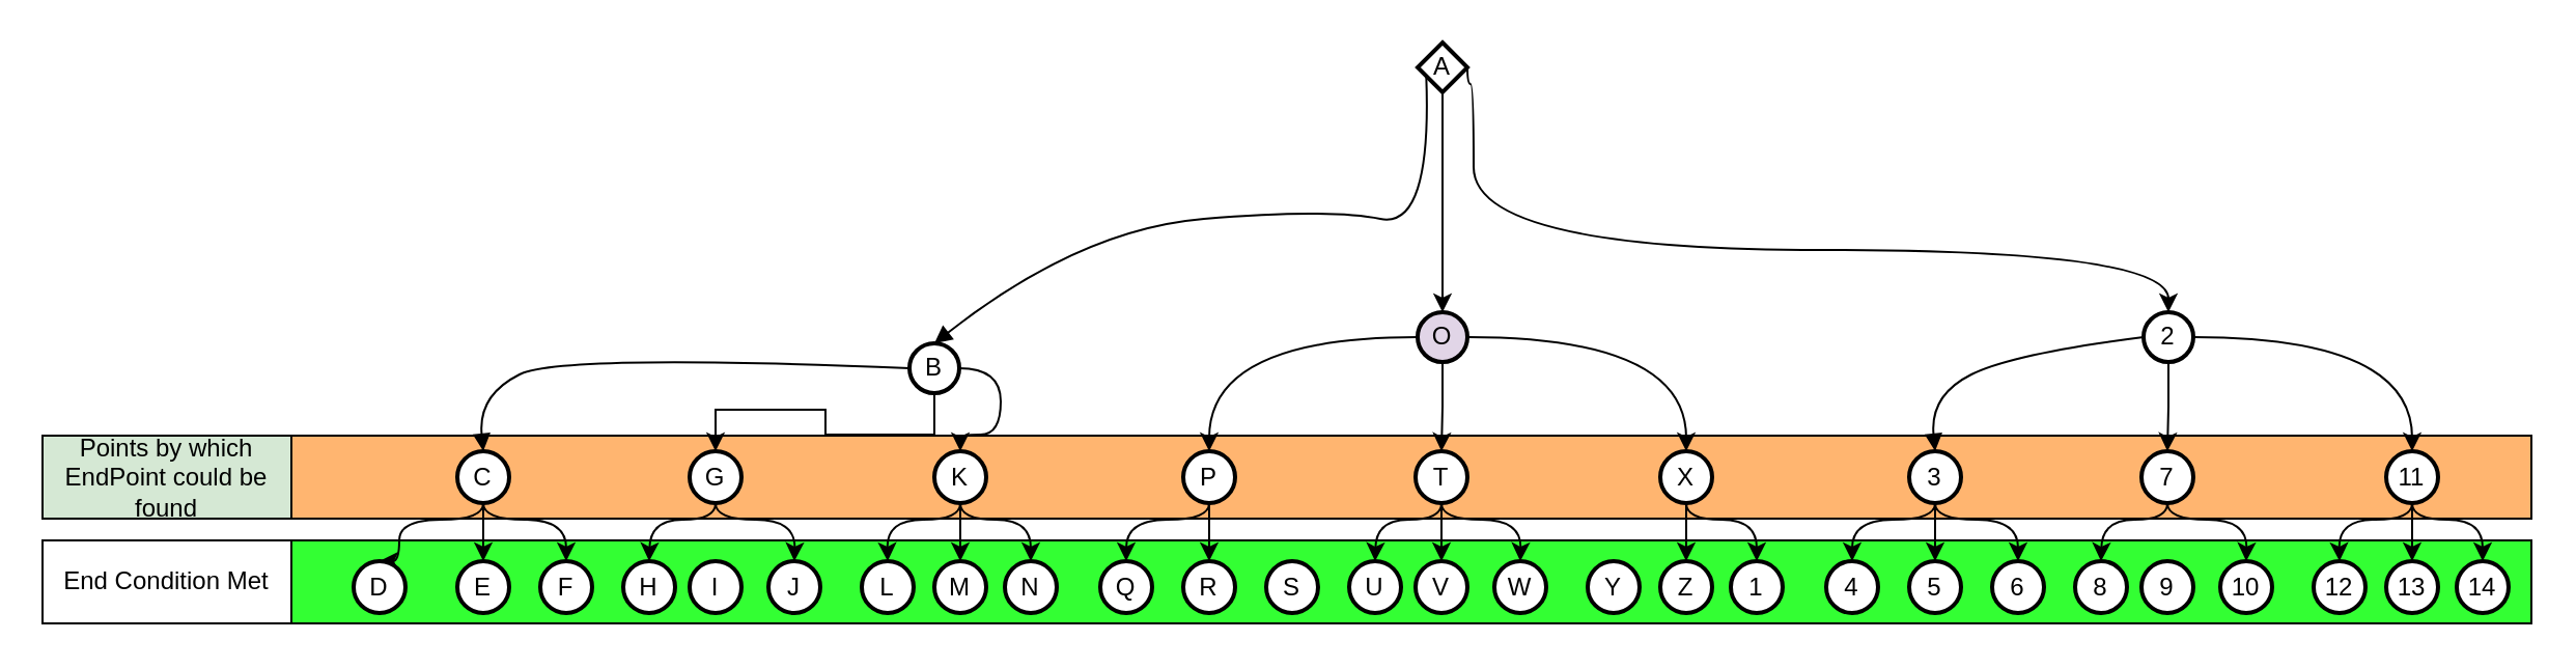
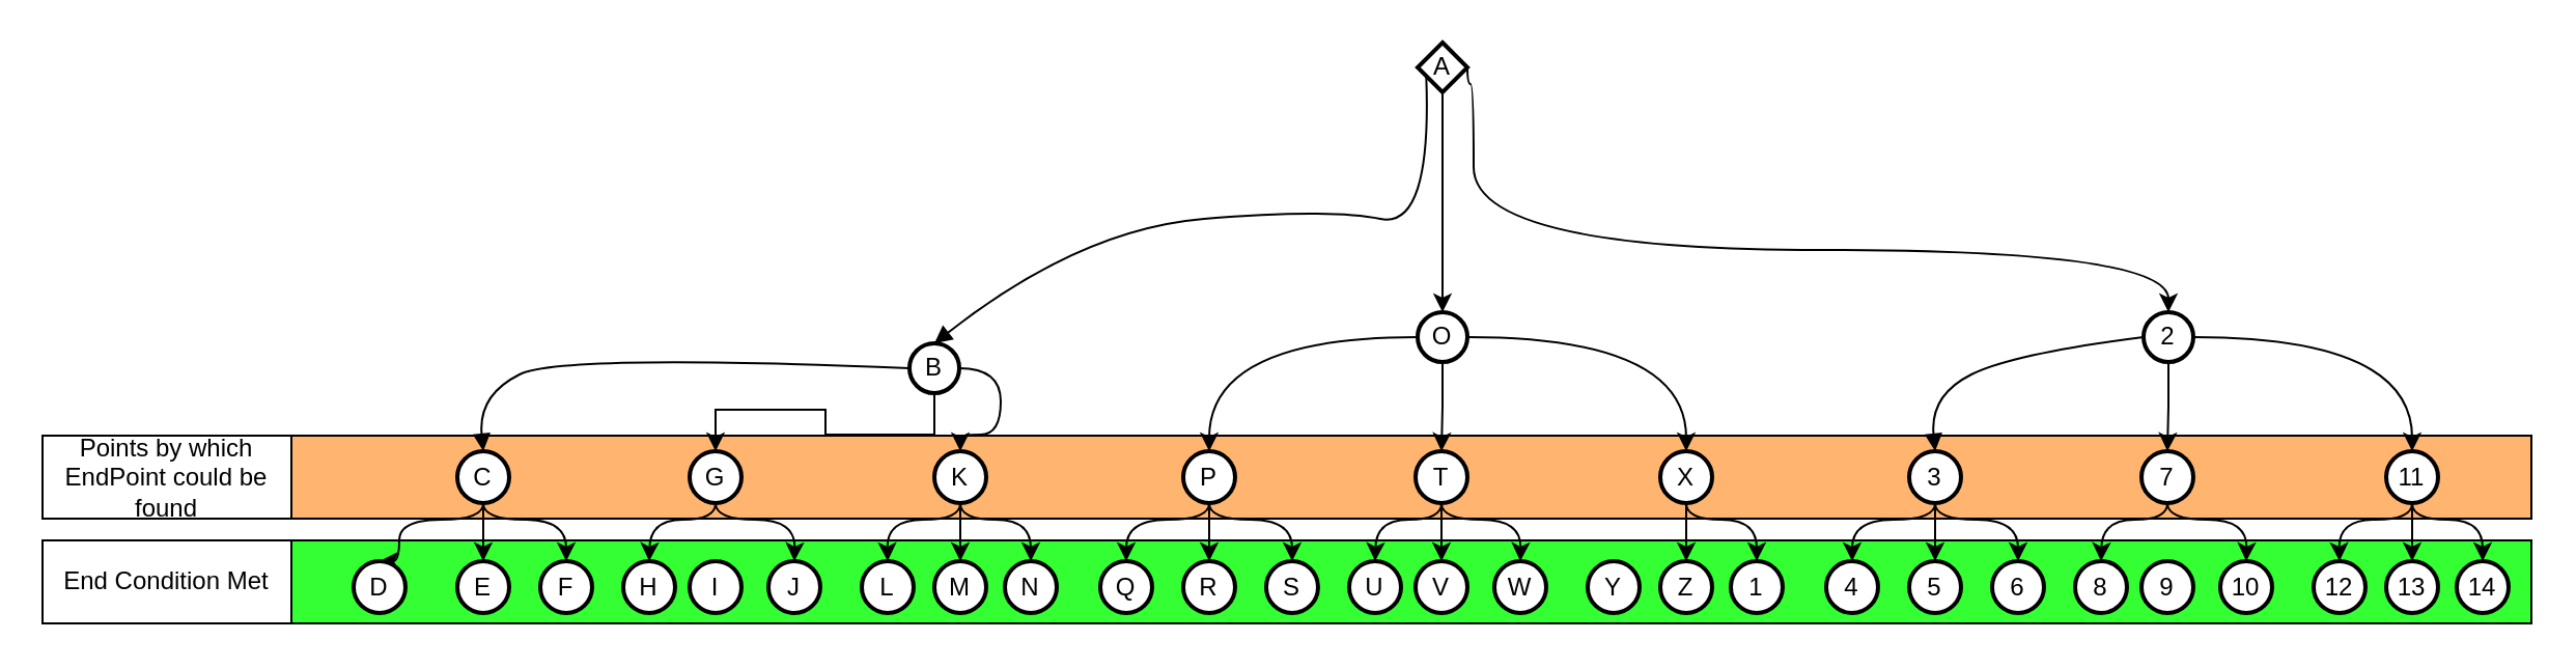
- <mxCell id="18" value="O" style="ellipse;aspect=fixed;strokeWidth=2;whiteSpace=wrap;fillColor=#e1d5e7;" vertex="1" parent="1"><mxGeometry x="683" y="150" width="24" height="24" as="geometry" /></mxCell>
+ <mxCell id="18" value="O" style="ellipse;aspect=fixed;strokeWidth=2;whiteSpace=wrap;" vertex="1" parent="1"><mxGeometry x="683" y="150" width="24" height="24" as="geometry" /></mxCell>
- <mxCell id="83" value="Points by which EndPoint could be found" style="rounded=0;whiteSpace=wrap;html=1;fillColor=#d5e8d4;" vertex="1" parent="1"><mxGeometry x="20" y="209.5" width="120" height="40" as="geometry" /></mxCell>
+ <mxCell id="83" value="Points by which EndPoint could be found" style="rounded=0;whiteSpace=wrap;html=1;" vertex="1" parent="1"><mxGeometry x="20" y="209.5" width="120" height="40" as="geometry" /></mxCell>
+ <mxCell id="38" style="edgeStyle=orthogonalEdgeStyle;rounded=0;orthogonalLoop=1;jettySize=auto;html=1;exitX=0.5;exitY=1;exitDx=0;exitDy=0;entryX=0.5;entryY=0;entryDx=0;entryDy=0;curved=1;" edge="1" parent="1" source="39" target="45"><mxGeometry relative="1" as="geometry"><Array as="points"><mxPoint x="582" y="250" /><mxPoint x="622" y="250" /></Array></mxGeometry></mxCell>
